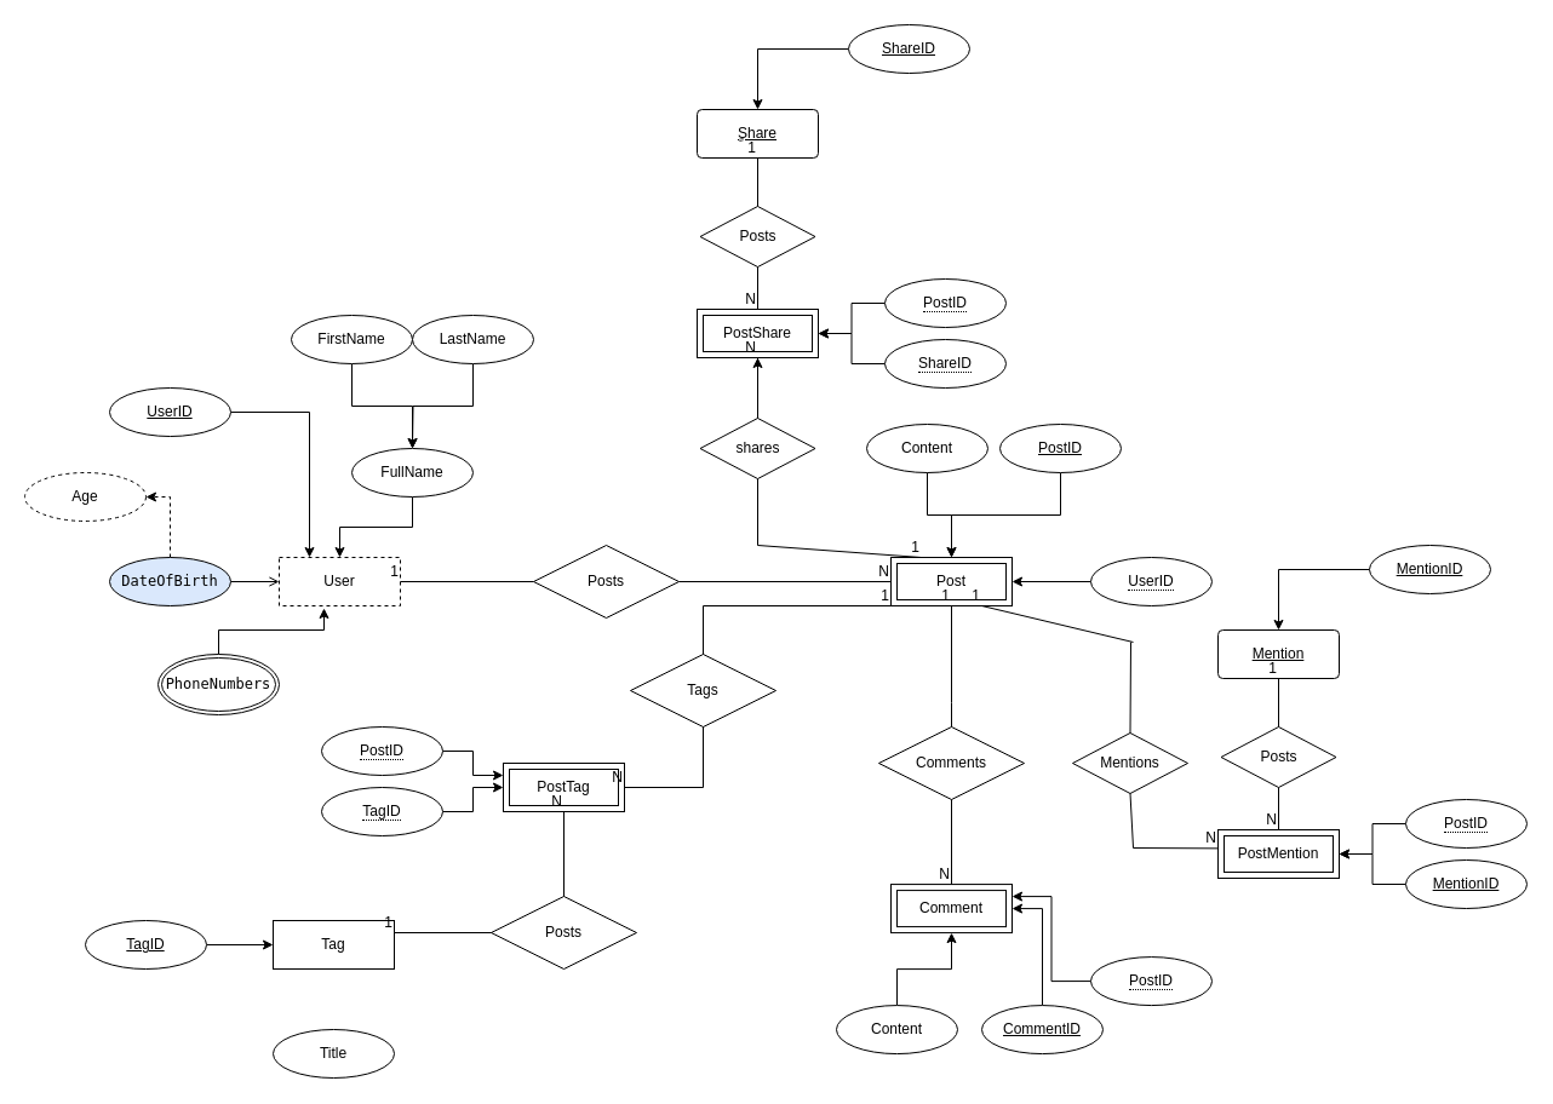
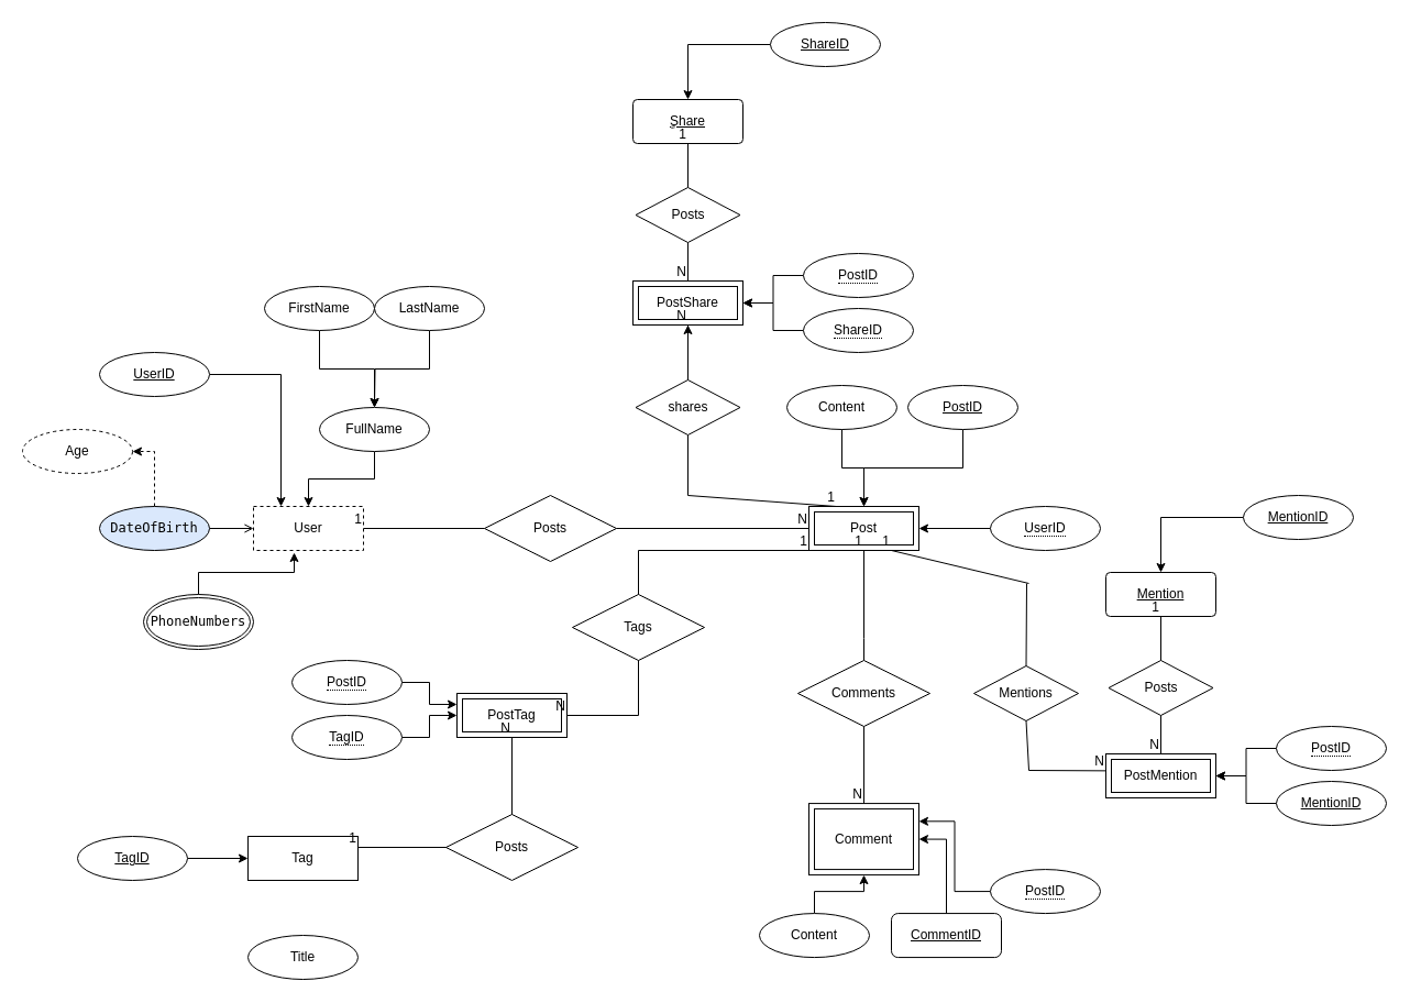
- <mxCell id="4" value="Comment" style="shape=ext;margin=3;double=1;whiteSpace=wrap;html=1;align=center;" parent="1" vertex="1"><mxGeometry x="735" y="730.07" width="100" height="40" as="geometry" /></mxCell>
+ <mxCell id="4" value="Comment" style="shape=ext;margin=3;double=1;whiteSpace=wrap;html=1;align=center;" parent="1" vertex="1"><mxGeometry x="735" y="730.07" width="100" height="65" as="geometry" /></mxCell>
- <mxCell id="10" value="CommentID" style="ellipse;whiteSpace=wrap;html=1;align=center;fontStyle=4;" parent="1" vertex="1"><mxGeometry x="810" y="830.07" width="100" height="40" as="geometry" /></mxCell>
+ <mxCell id="10" value="CommentID" style="whiteSpace=wrap;html=1;align=center;fontStyle=4;rounded=1;" parent="1" vertex="1"><mxGeometry x="810" y="830.07" width="100" height="40" as="geometry" /></mxCell>
